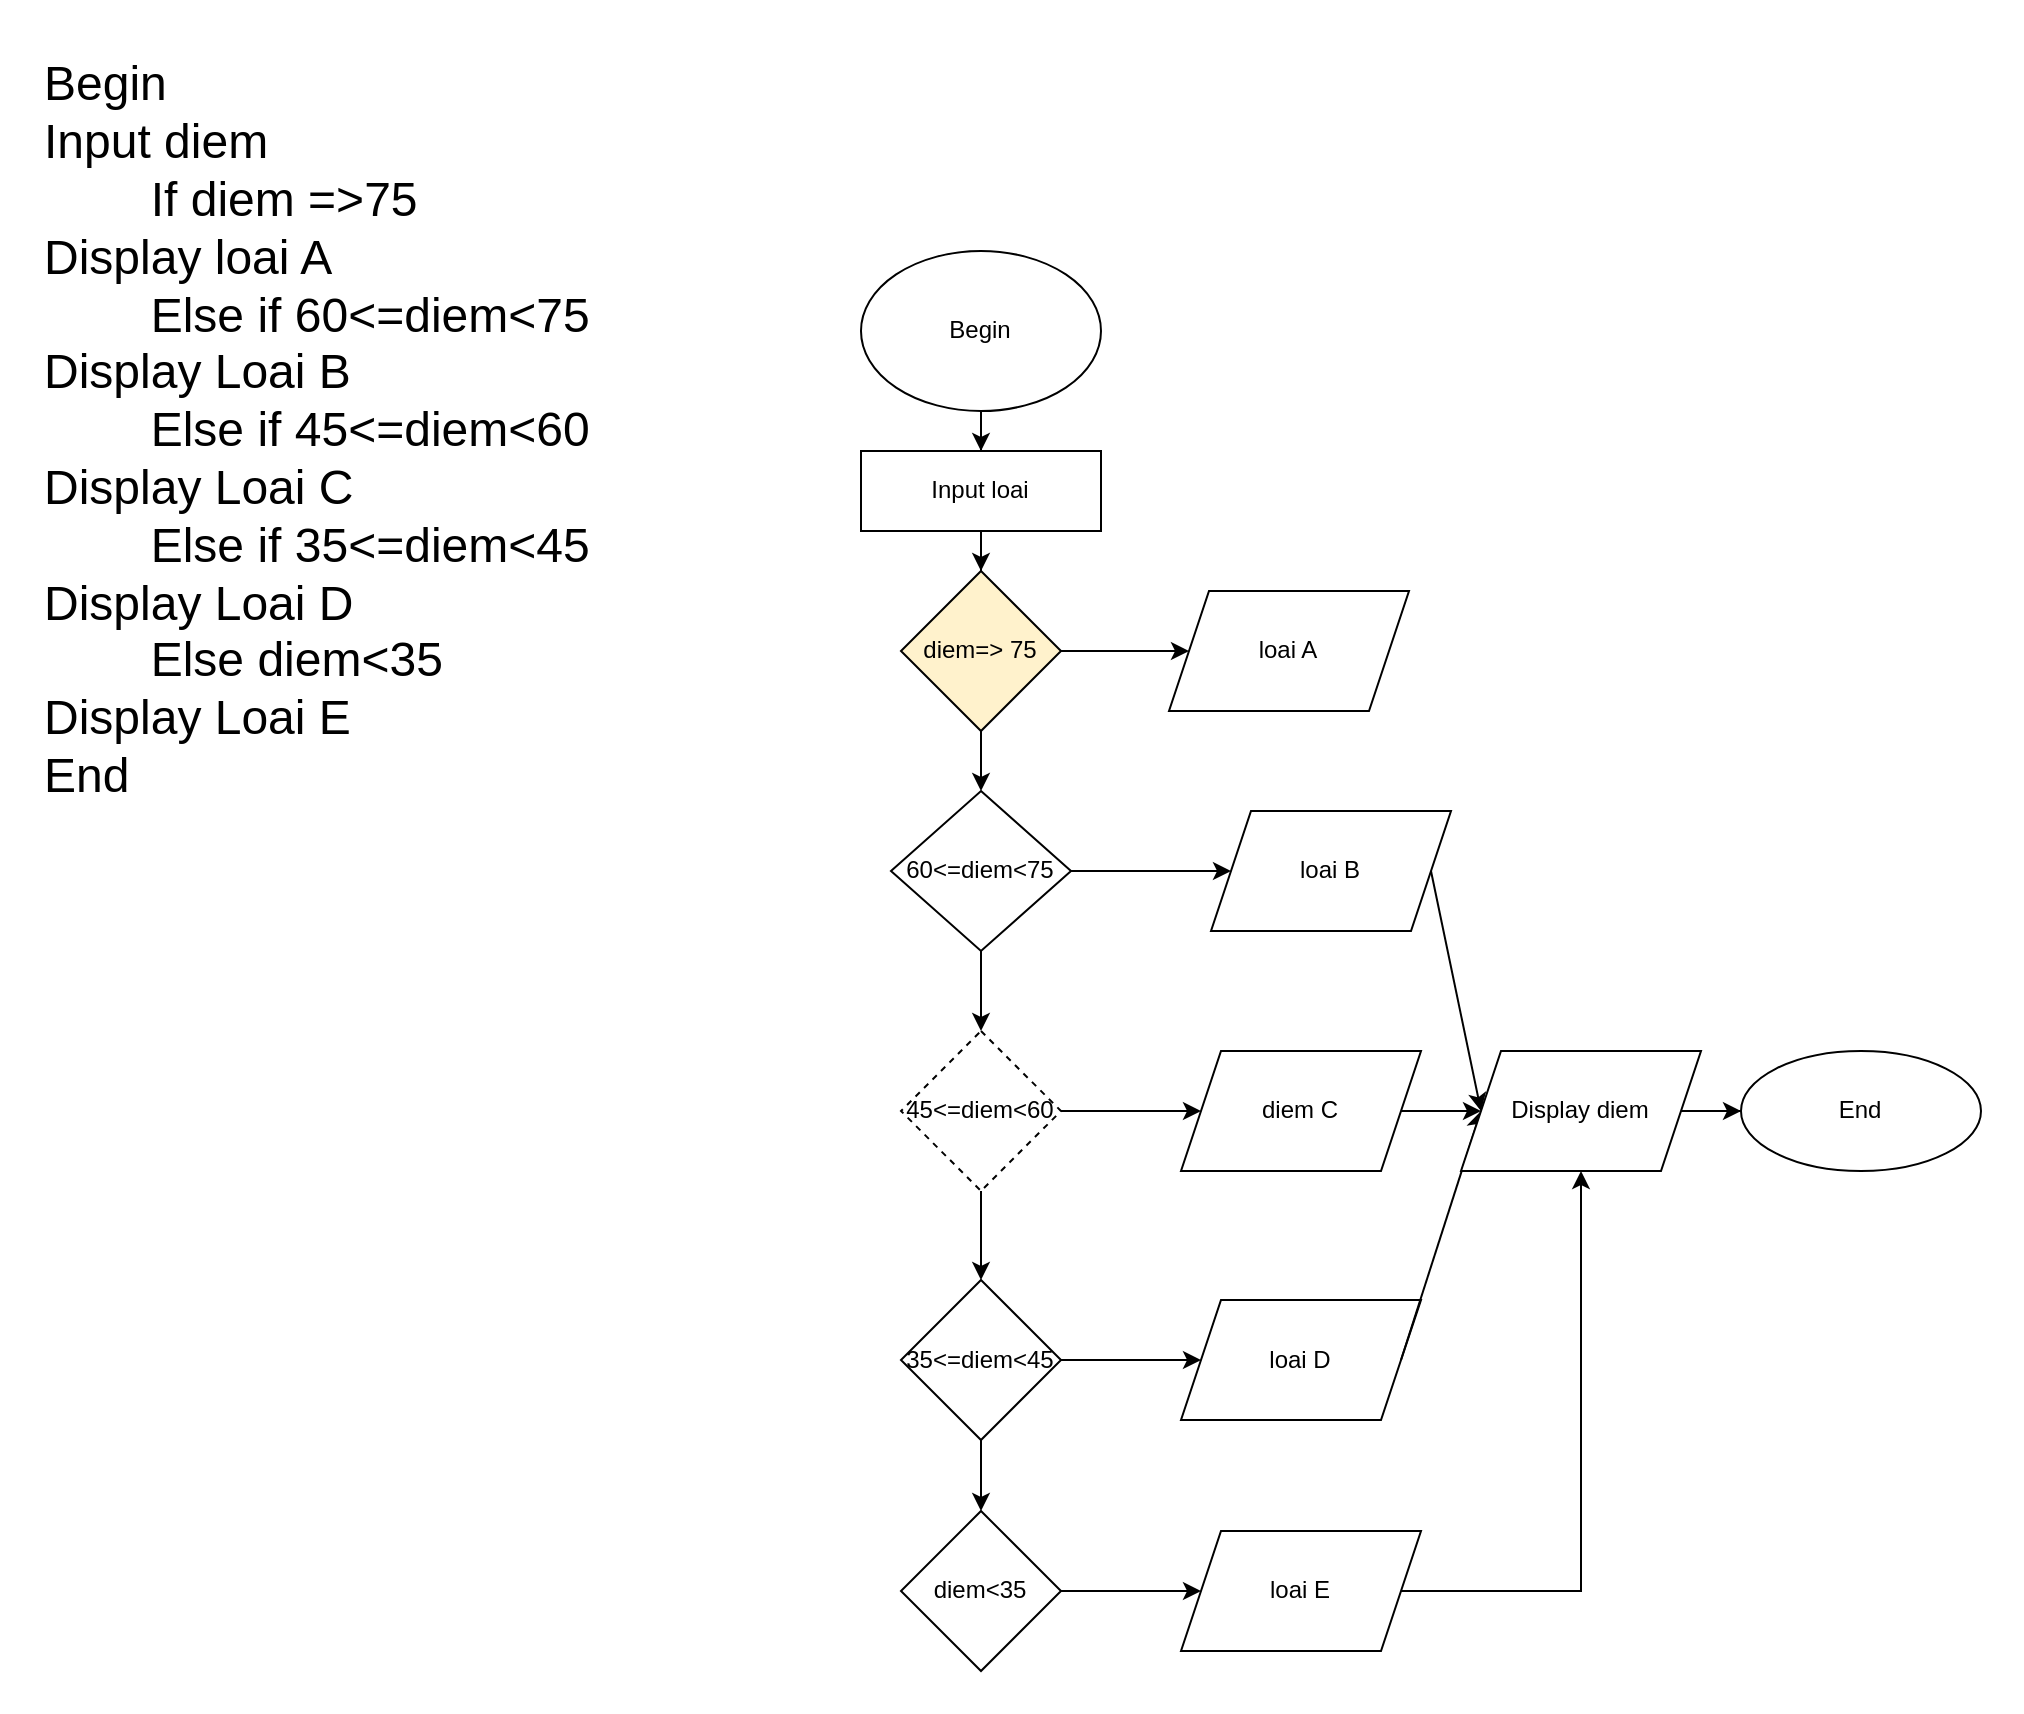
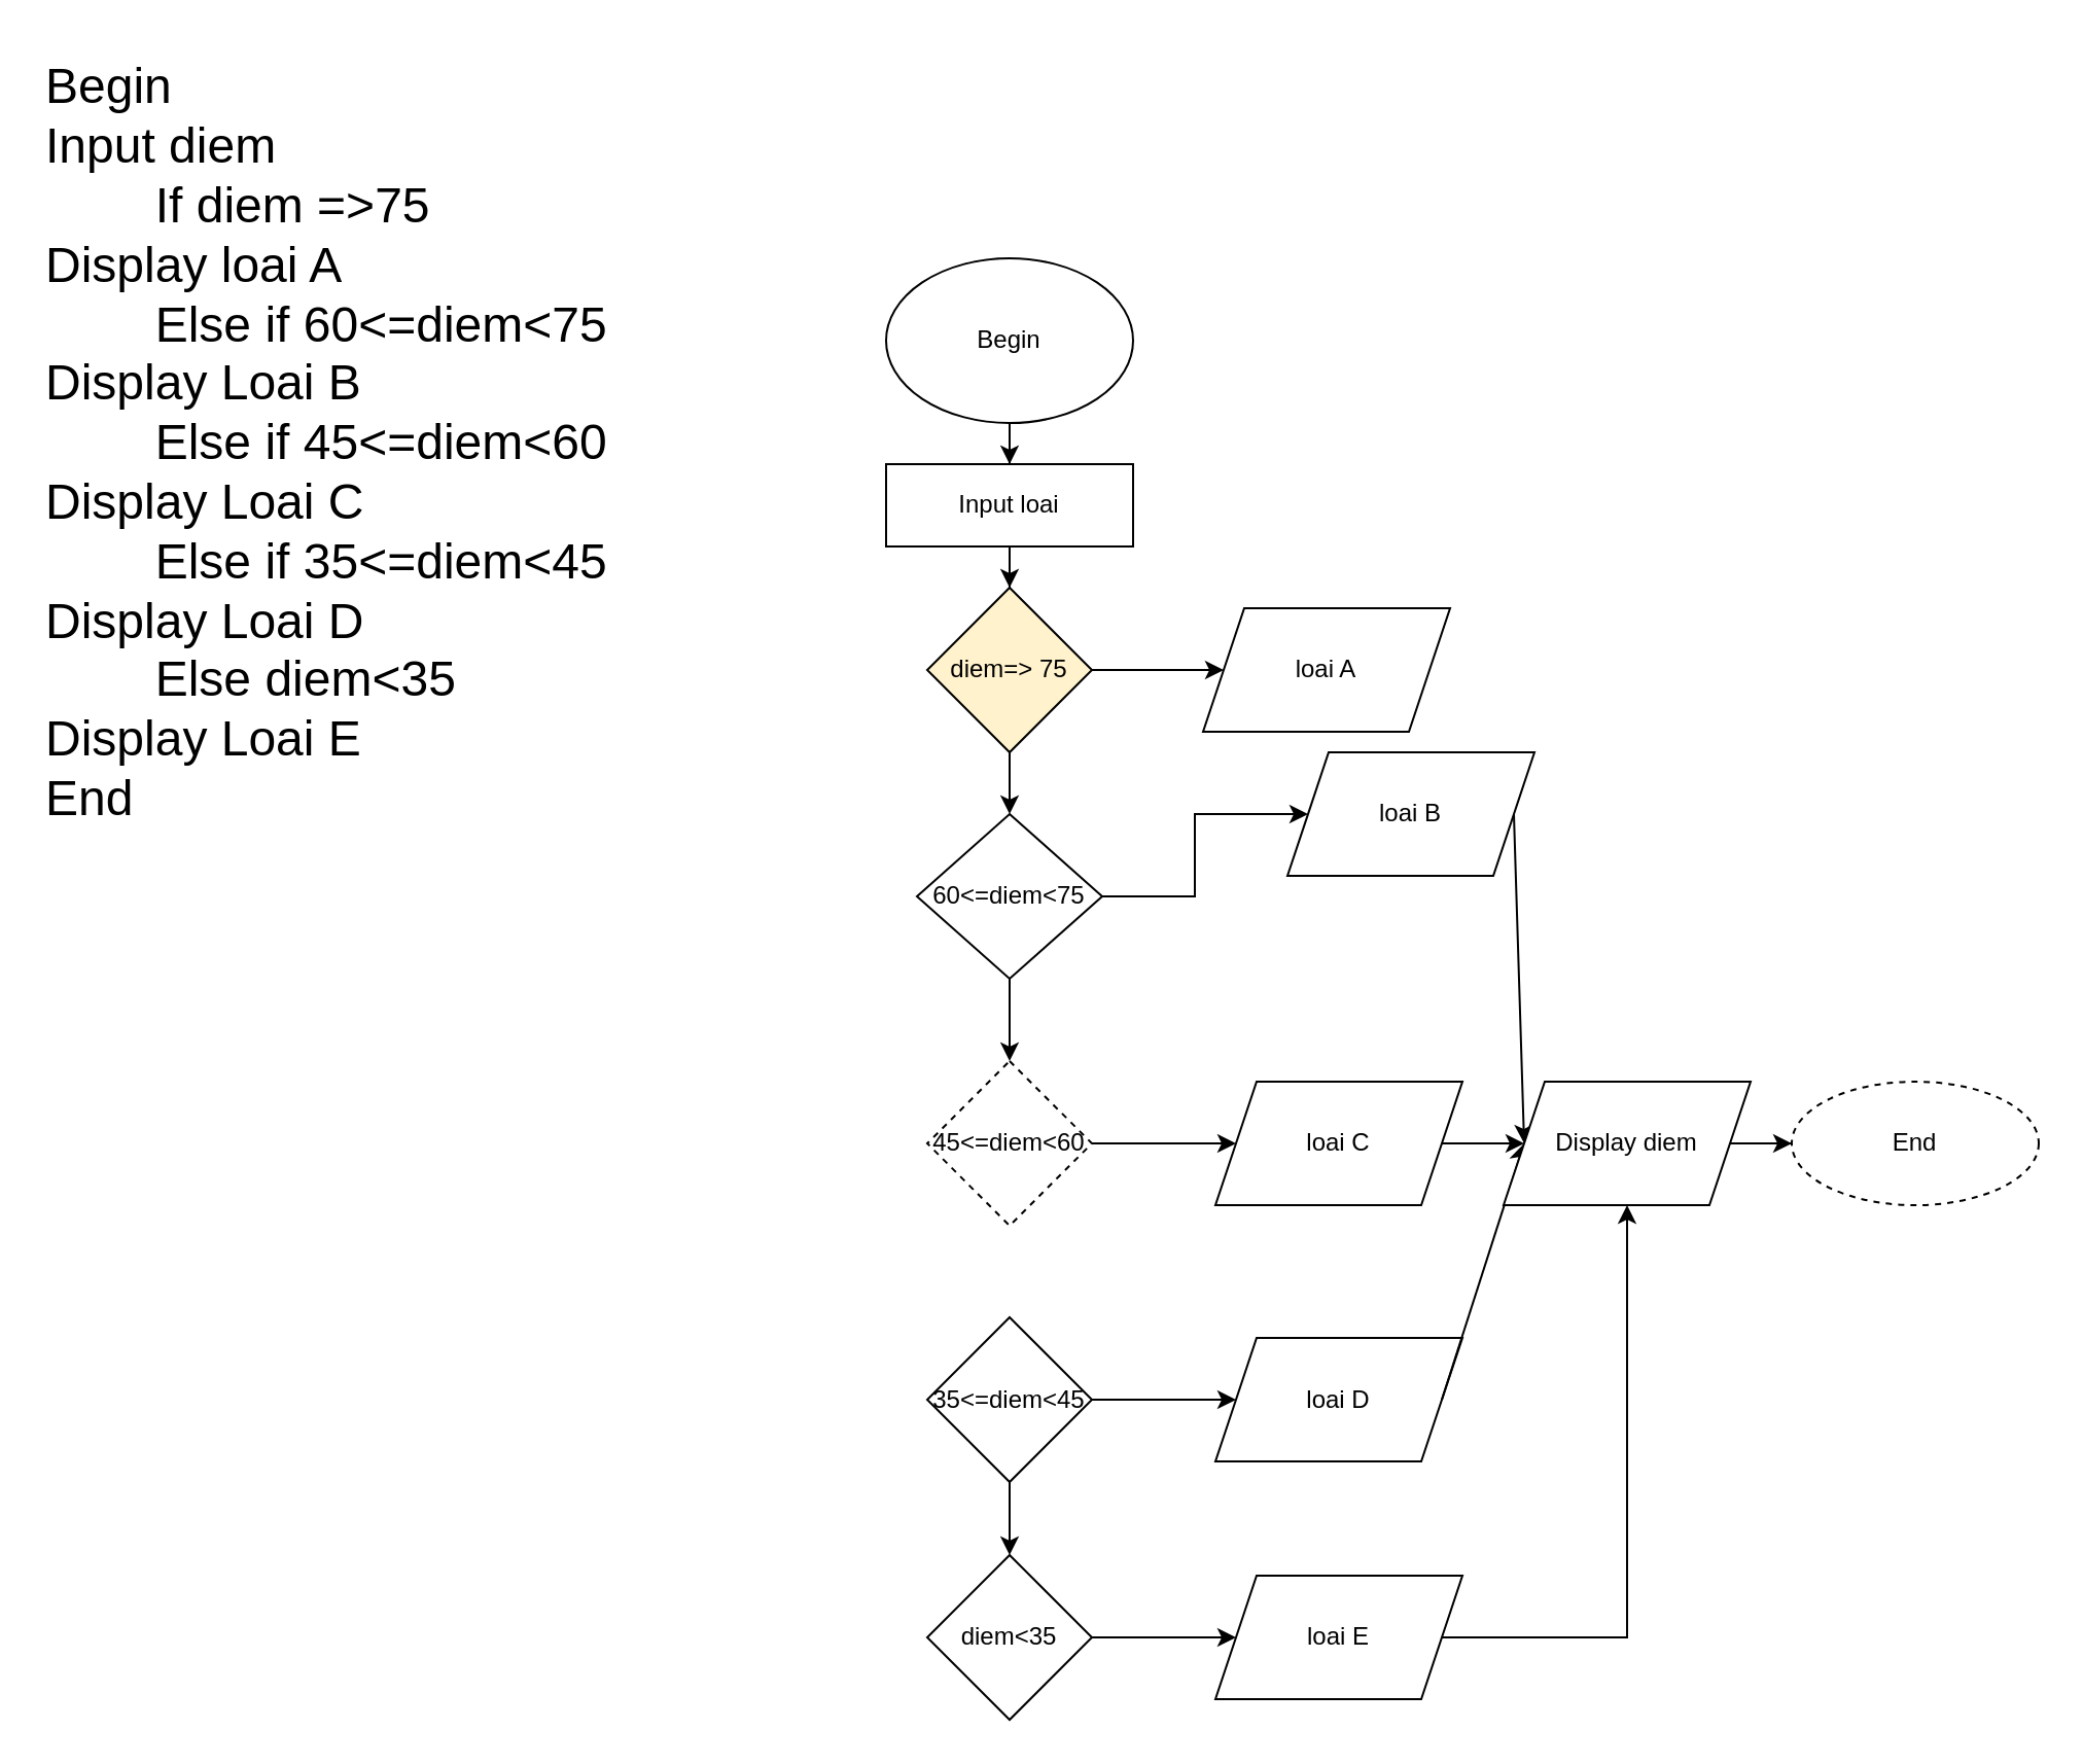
- <mxCell id="13" value="loai B" style="shape=parallelogram;perimeter=parallelogramPerimeter;whiteSpace=wrap;html=1;fixedSize=1;" vertex="1" parent="1"><mxGeometry x="605" y="405" width="120" height="60" as="geometry" /></mxCell>
+ <mxCell id="13" value="loai B" style="shape=parallelogram;perimeter=parallelogramPerimeter;whiteSpace=wrap;html=1;fixedSize=1;" vertex="1" parent="1"><mxGeometry x="625" y="365" width="120" height="60" as="geometry" /></mxCell>
- <mxCell id="18" value="diem C" style="shape=parallelogram;perimeter=parallelogramPerimeter;whiteSpace=wrap;html=1;fixedSize=1;" vertex="1" parent="1"><mxGeometry x="590" y="525" width="120" height="60" as="geometry" /></mxCell>
+ <mxCell id="18" value="loai C" style="shape=parallelogram;perimeter=parallelogramPerimeter;whiteSpace=wrap;html=1;fixedSize=1;" vertex="1" parent="1"><mxGeometry x="590" y="525" width="120" height="60" as="geometry" /></mxCell>
- <mxCell id="31" value="End" style="ellipse;whiteSpace=wrap;html=1;" vertex="1" parent="1"><mxGeometry x="870" y="525" width="120" height="60" as="geometry" /></mxCell>
+ <mxCell id="31" value="End" style="ellipse;whiteSpace=wrap;html=1;dashed=1;" vertex="1" parent="1"><mxGeometry x="870" y="525" width="120" height="60" as="geometry" /></mxCell>
- <mxCell id="16" value="" style="edgeStyle=orthogonalEdgeStyle;rounded=0;orthogonalLoop=1;jettySize=auto;html=1;" edge="1" parent="1" source="17" target="22"><mxGeometry relative="1" as="geometry" /></mxCell>
